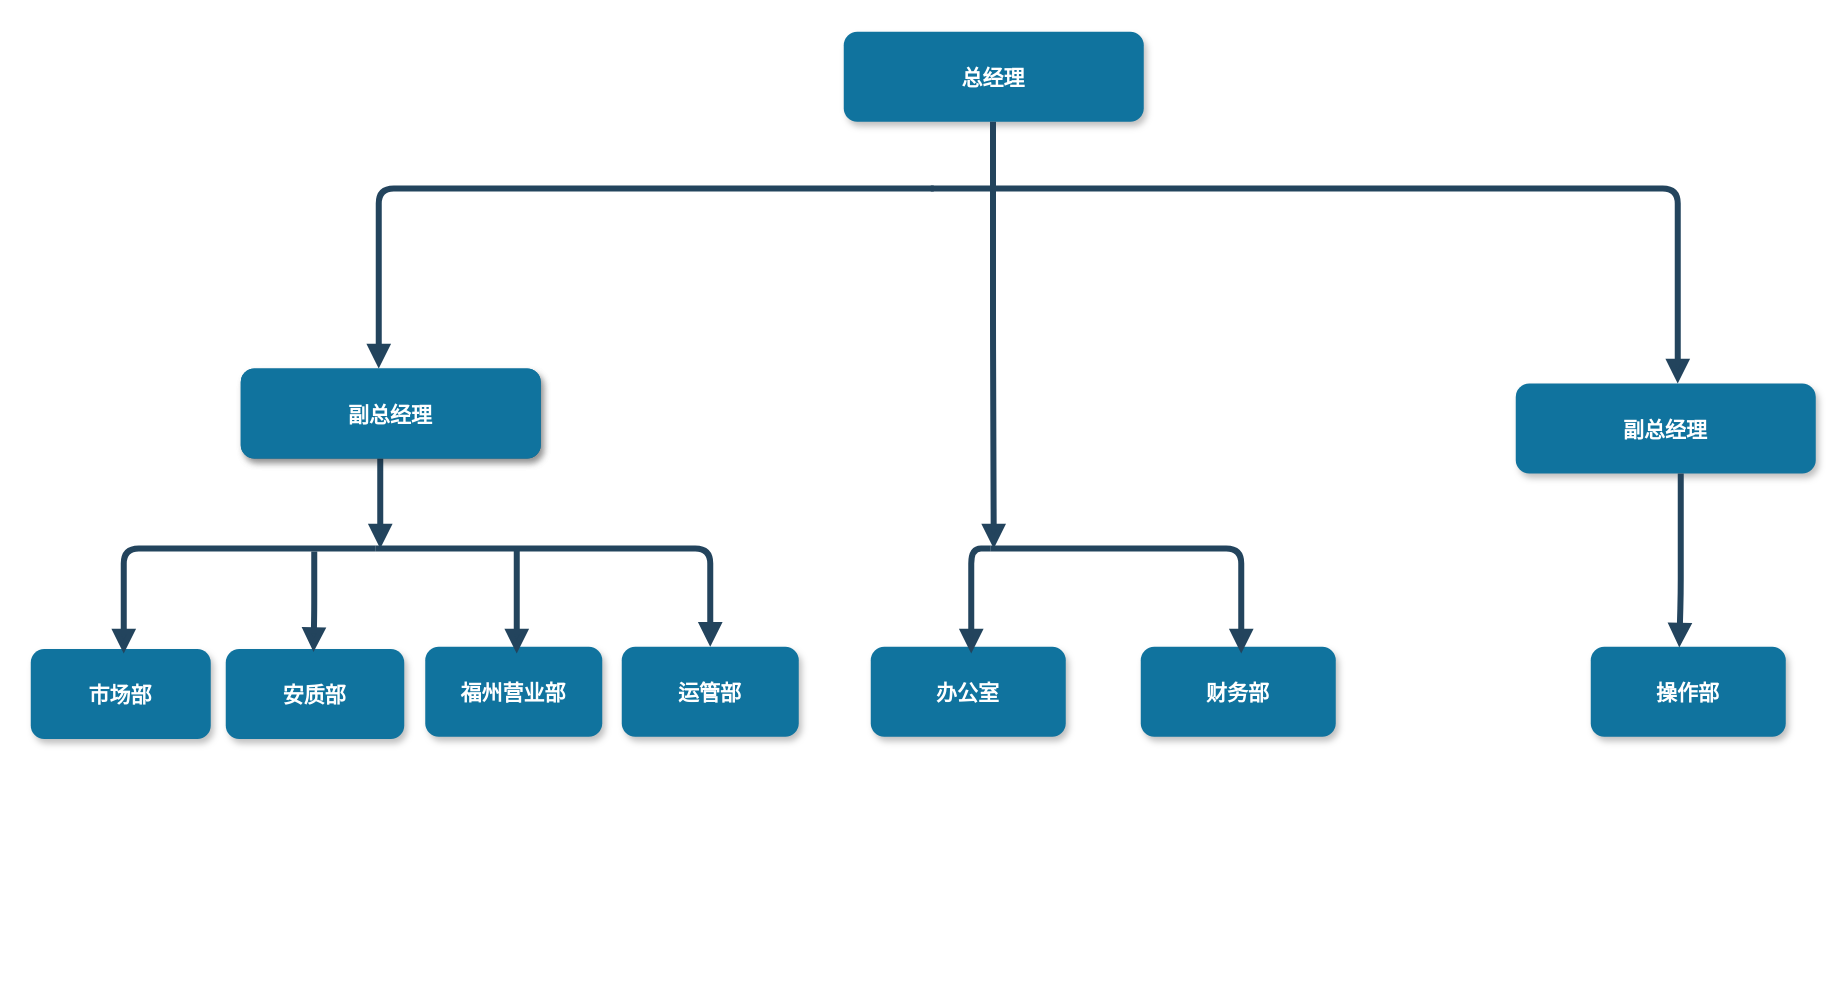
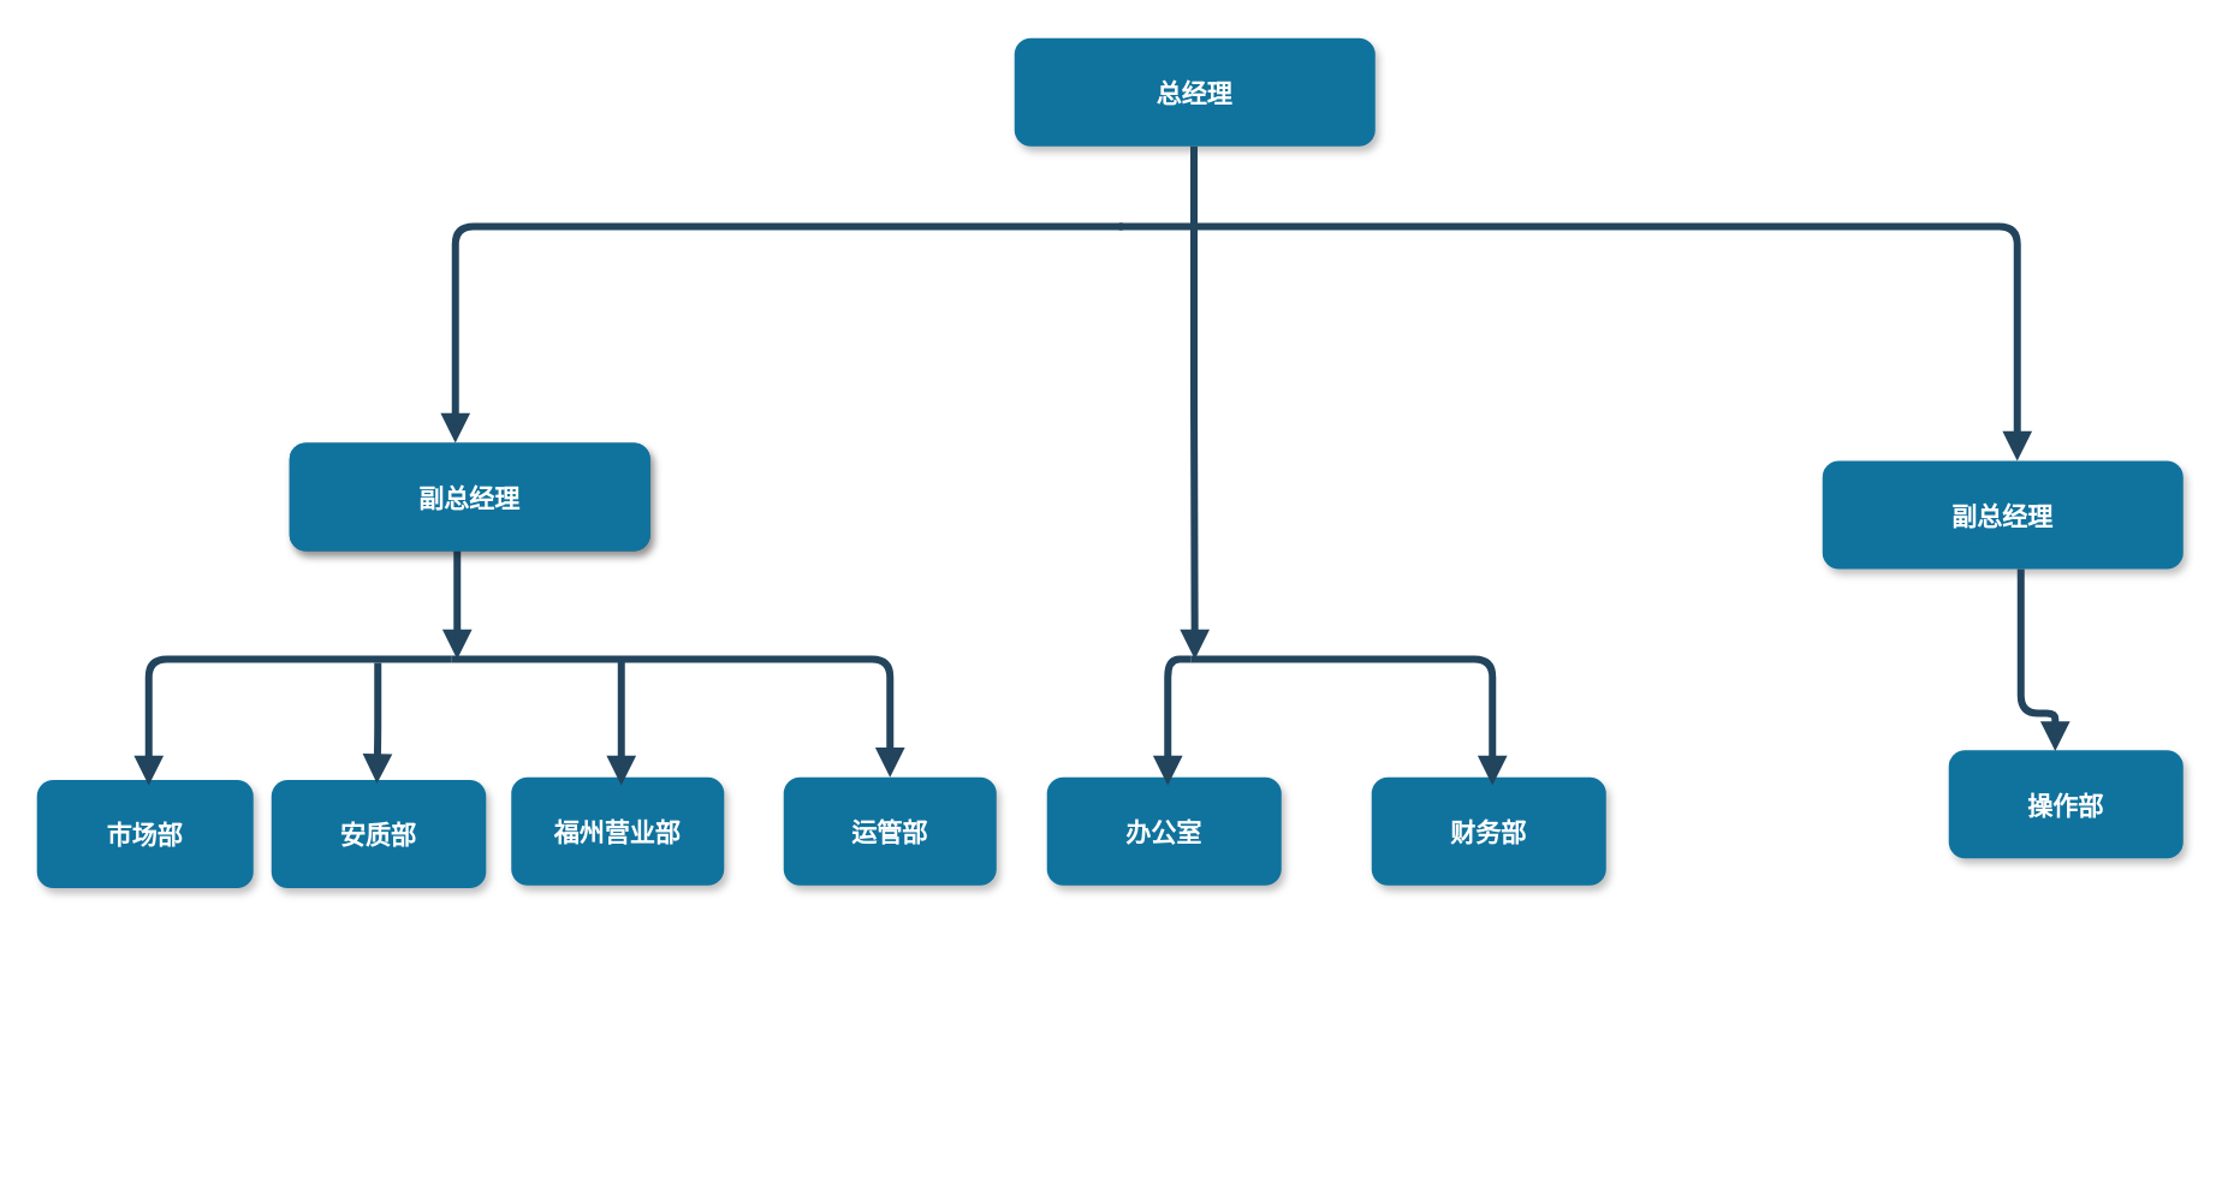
- <mxCell id="7" value="运管部" style="rounded=1;fillColor=#10739E;strokeColor=none;shadow=1;gradientColor=none;fontStyle=1;fontColor=#FFFFFF;fontSize=14;" parent="1" vertex="1"><mxGeometry x="414" y="430.5" width="118" height="60" as="geometry" /></mxCell>
+ <mxCell id="7" value="运管部" style="rounded=1;fillColor=#10739E;strokeColor=none;shadow=1;gradientColor=none;fontStyle=1;fontColor=#FFFFFF;fontSize=14;" parent="1" vertex="1"><mxGeometry x="434" y="430.5" width="118" height="60" as="geometry" /></mxCell>
- <mxCell id="11" value="操作部" style="rounded=1;fillColor=#10739E;strokeColor=none;shadow=1;gradientColor=none;fontStyle=1;fontColor=#FFFFFF;fontSize=14;" parent="1" vertex="1"><mxGeometry x="1060" y="430.5" width="130" height="60" as="geometry" /></mxCell>
+ <mxCell id="11" value="操作部" style="rounded=1;fillColor=#10739E;strokeColor=none;shadow=1;gradientColor=none;fontStyle=1;fontColor=#FFFFFF;fontSize=14;" parent="1" vertex="1"><mxGeometry x="1080" y="415.5" width="130" height="60" as="geometry" /></mxCell>
